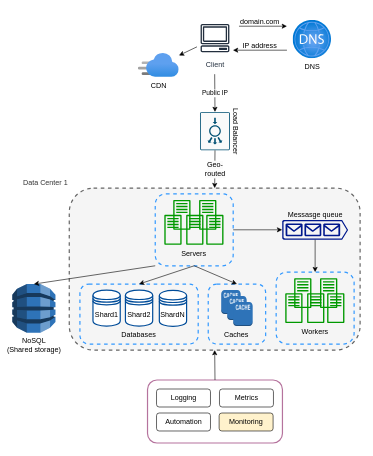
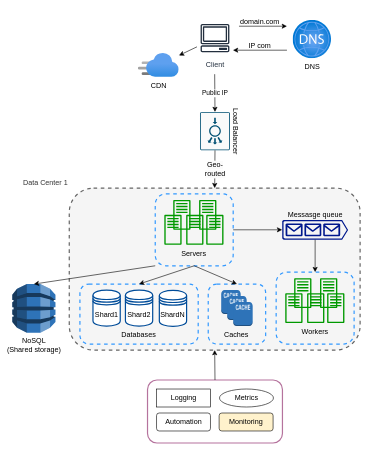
- <mxCell id="9" value="IP address" style="text;html=1;align=center;verticalAlign=middle;whiteSpace=wrap;rounded=0;" parent="1" vertex="1"><mxGeometry x="403" y="61" width="60" height="30" as="geometry" /></mxCell>
+ <mxCell id="9" value="IP com" style="text;html=1;align=center;verticalAlign=middle;whiteSpace=wrap;rounded=0;" parent="1" vertex="1"><mxGeometry x="403" y="61" width="60" height="30" as="geometry" /></mxCell>
- <mxCell id="43" value="Logging" style="rounded=1;whiteSpace=wrap;html=1;" parent="1" vertex="1"><mxGeometry x="260.5" y="648" width="90" height="30" as="geometry" /></mxCell>
+ <mxCell id="43" value="Logging" style="whiteSpace=wrap;html=1;rounded=0;" parent="1" vertex="1"><mxGeometry x="260.5" y="648" width="90" height="30" as="geometry" /></mxCell>
- <mxCell id="44" value="Metrics" style="rounded=1;whiteSpace=wrap;html=1;" parent="1" vertex="1"><mxGeometry x="365.5" y="648" width="90" height="30" as="geometry" /></mxCell>
+ <mxCell id="44" value="Metrics" style="ellipse;whiteSpace=wrap;html=1;" parent="1" vertex="1"><mxGeometry x="365.5" y="648" width="90" height="30" as="geometry" /></mxCell>
